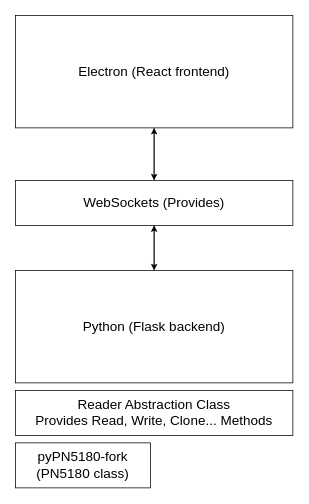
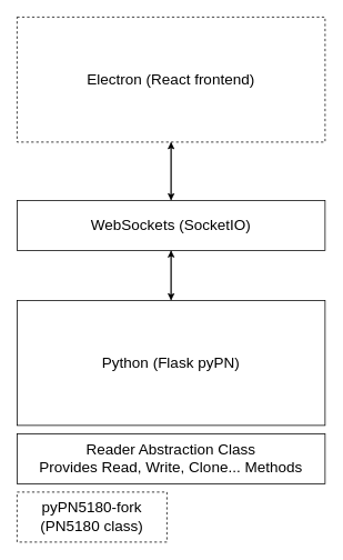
- <mxCell id="3" value="Electron (React frontend)" style="rounded=0;whiteSpace=wrap;html=1;fontSize=18;" parent="1" vertex="1"><mxGeometry x="20" y="20" width="370" height="150" as="geometry" /></mxCell>
+ <mxCell id="3" value="Electron (React frontend)" style="rounded=0;whiteSpace=wrap;html=1;fontSize=18;dashed=1;" parent="1" vertex="1"><mxGeometry x="20" y="20" width="370" height="150" as="geometry" /></mxCell>
- <mxCell id="8" value="WebSockets (Provides)" style="rounded=0;whiteSpace=wrap;html=1;fontSize=18;" parent="1" vertex="1"><mxGeometry x="20" y="240" width="370" height="60" as="geometry" /></mxCell>
+ <mxCell id="8" value="WebSockets (SocketIO)" style="rounded=0;whiteSpace=wrap;html=1;fontSize=18;" parent="1" vertex="1"><mxGeometry x="20" y="240" width="370" height="60" as="geometry" /></mxCell>
- <mxCell id="5" value="Python (Flask backend)" style="rounded=0;whiteSpace=wrap;html=1;fontSize=18;" parent="1" vertex="1"><mxGeometry x="20" y="360" width="370" height="150" as="geometry" /></mxCell>
+ <mxCell id="5" value="Python (Flask pyPN)" style="rounded=0;whiteSpace=wrap;html=1;fontSize=18;" parent="1" vertex="1"><mxGeometry x="20" y="360" width="370" height="150" as="geometry" /></mxCell>
- <mxCell id="10" value="pyPN5180-fork&lt;div&gt;(PN5180 class)&lt;/div&gt;" style="rounded=0;whiteSpace=wrap;html=1;fontSize=18;" parent="1" vertex="1"><mxGeometry x="20" y="590" width="180" height="60" as="geometry" /></mxCell>
+ <mxCell id="10" value="pyPN5180-fork&lt;div&gt;(PN5180 class)&lt;/div&gt;" style="rounded=0;whiteSpace=wrap;html=1;fontSize=18;dashed=1;" parent="1" vertex="1"><mxGeometry x="20" y="590" width="180" height="60" as="geometry" /></mxCell>
